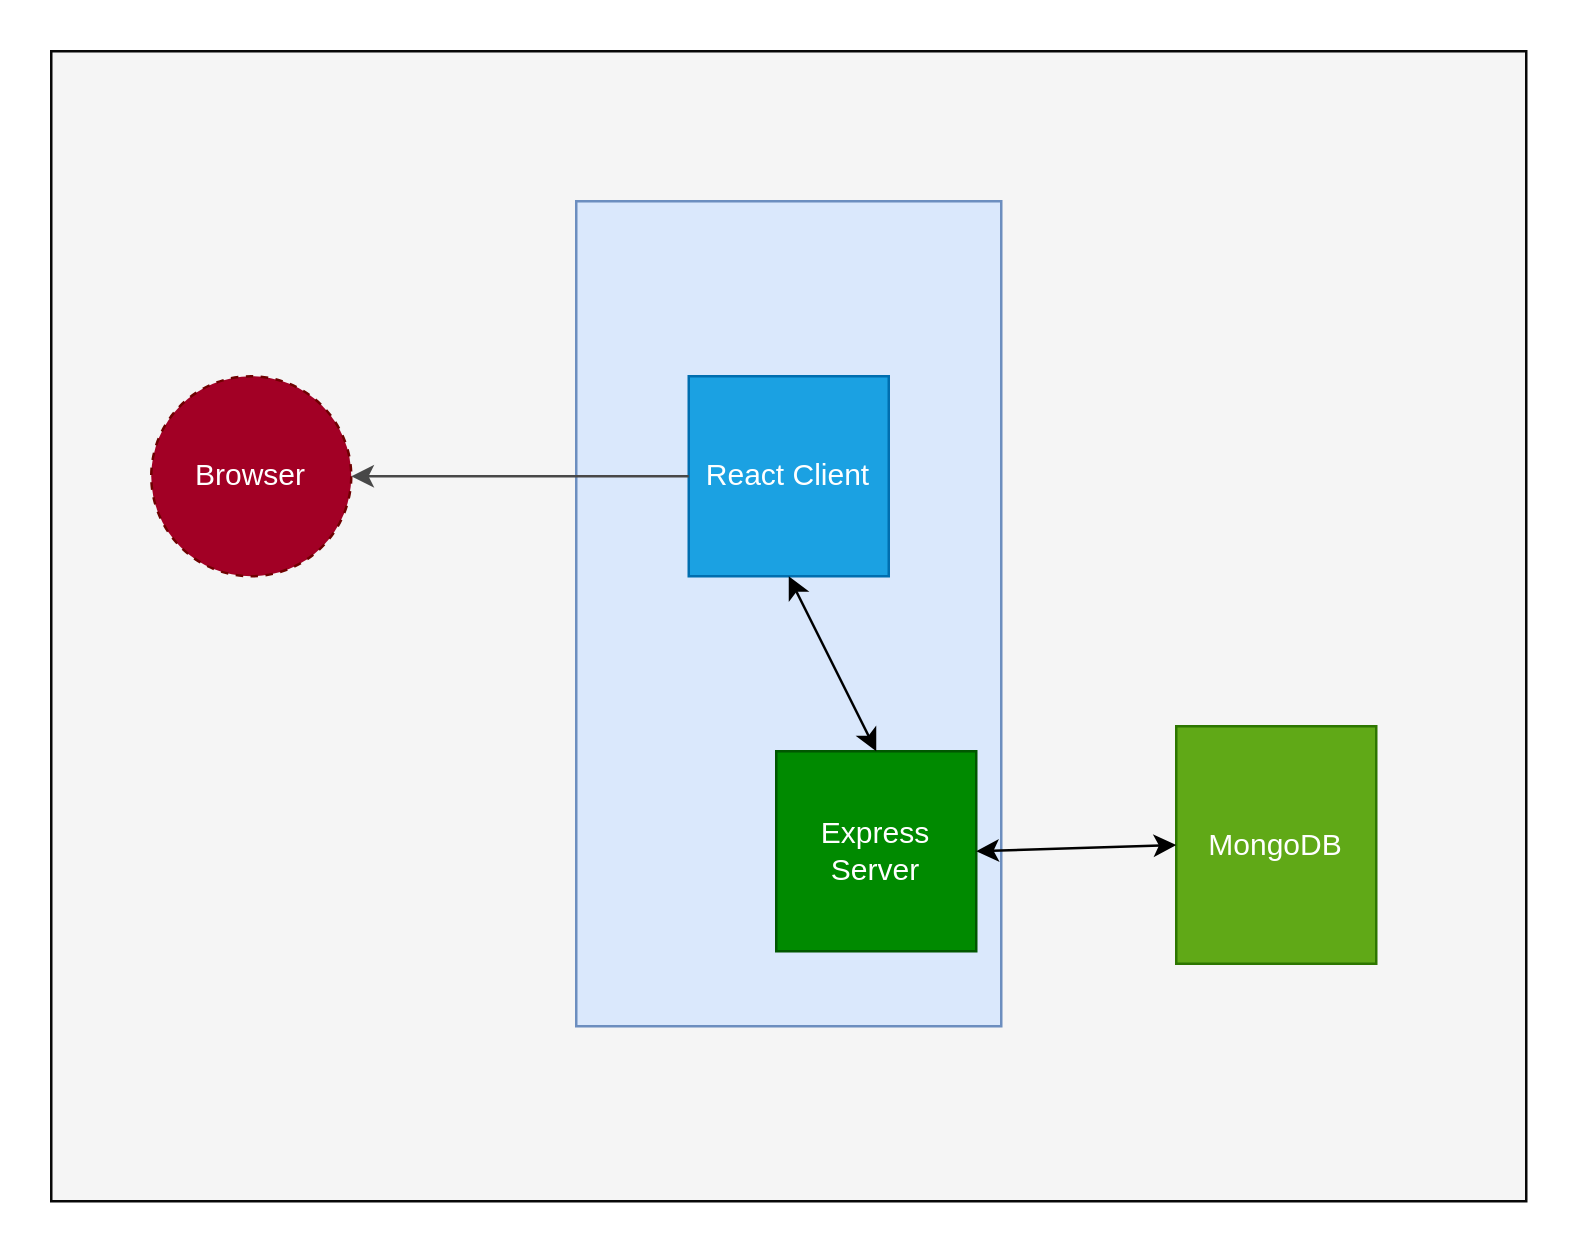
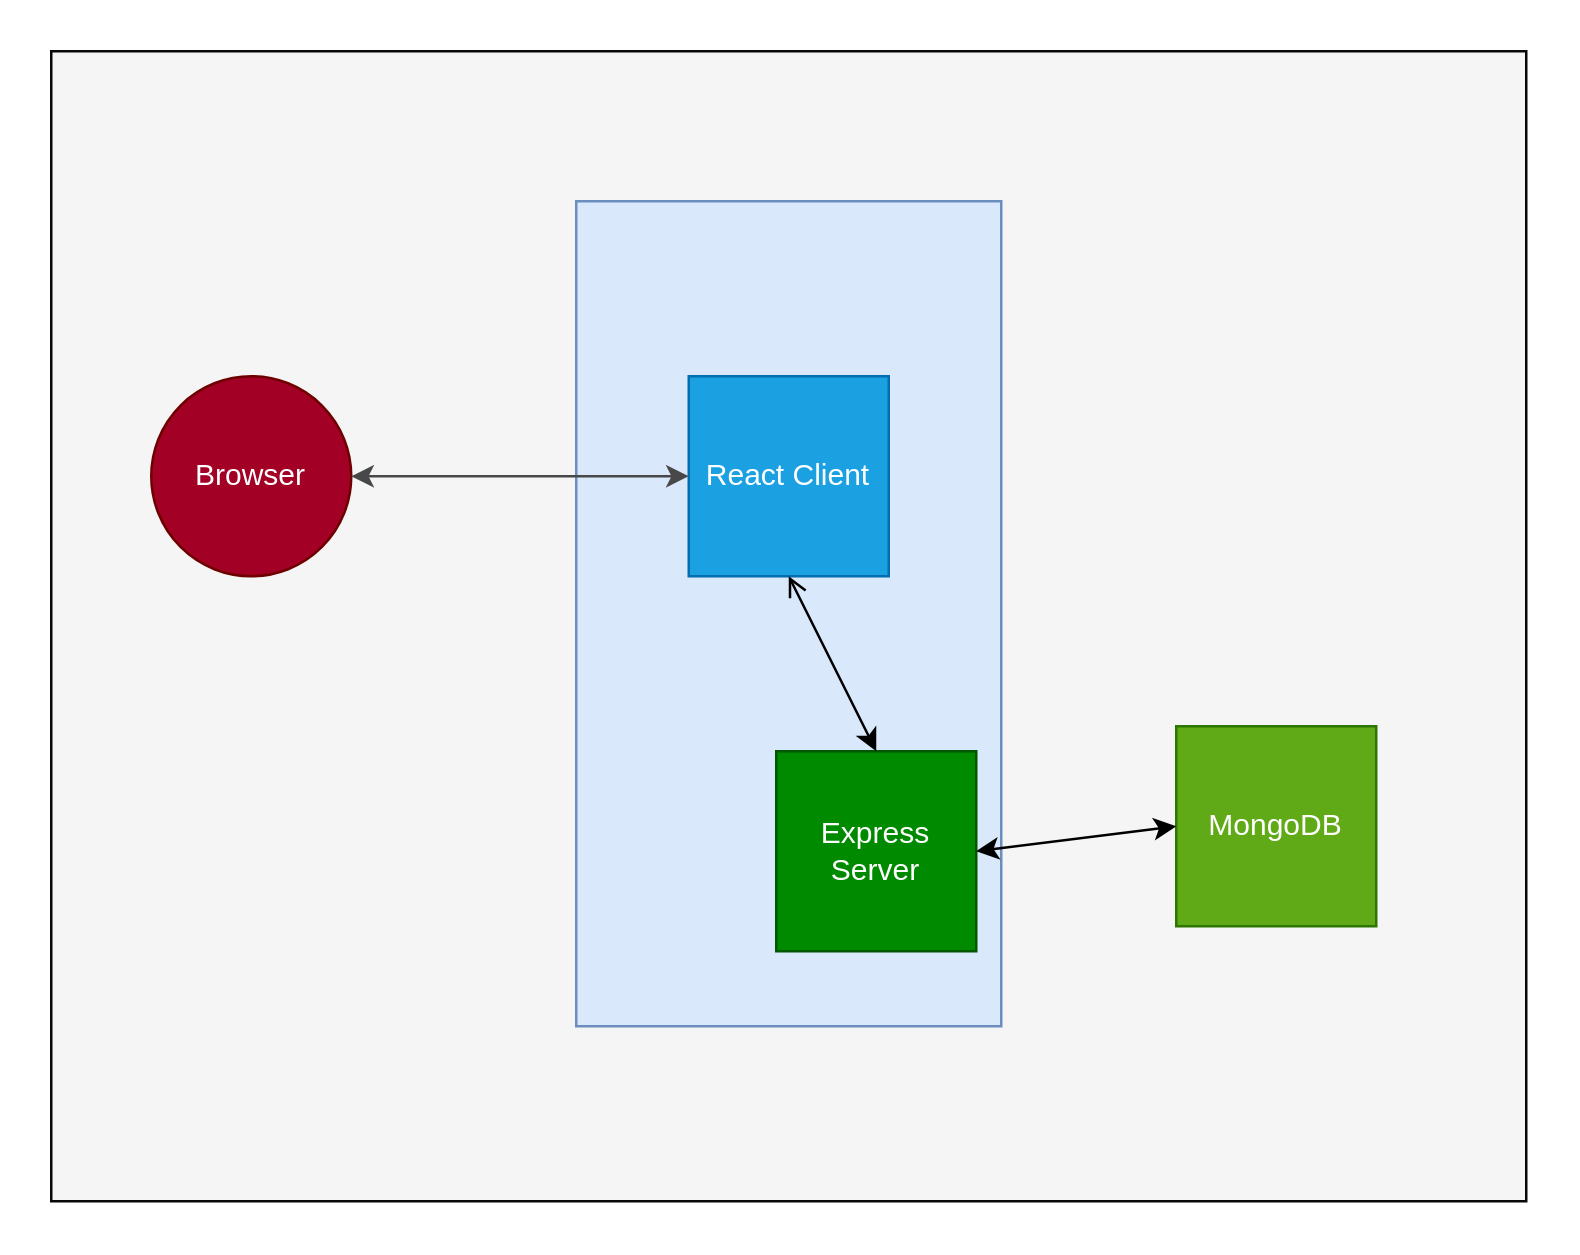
- <mxCell id="7" value="Browser" style="ellipse;whiteSpace=wrap;html=1;aspect=fixed;fillColor=#a20025;fontColor=#ffffff;strokeColor=#6F0000;dashed=1;" vertex="1" parent="1"><mxGeometry x="60" y="150" width="80" height="80" as="geometry" /></mxCell>
+ <mxCell id="7" value="Browser" style="ellipse;whiteSpace=wrap;html=1;aspect=fixed;fillColor=#a20025;fontColor=#ffffff;strokeColor=#6F0000;" vertex="1" parent="1"><mxGeometry x="60" y="150" width="80" height="80" as="geometry" /></mxCell>
- <mxCell id="8" value="" style="endArrow=none;startArrow=classic;html=1;rounded=0;exitX=1;exitY=0.5;exitDx=0;exitDy=0;fillColor=#000000;labelBackgroundColor=#E5E5E5;fontColor=#000000;strokeColor=#484848;" edge="1" parent="1" source="7" target="4"><mxGeometry width="50" height="50" relative="1" as="geometry"><mxPoint x="370" y="540" as="sourcePoint" /><mxPoint x="420" y="490" as="targetPoint" /></mxGeometry></mxCell>
+ <mxCell id="8" value="" style="endArrow=classic;startArrow=classic;html=1;rounded=0;exitX=1;exitY=0.5;exitDx=0;exitDy=0;fillColor=#000000;labelBackgroundColor=#E5E5E5;fontColor=#000000;strokeColor=#484848;" edge="1" parent="1" source="7" target="4"><mxGeometry width="50" height="50" relative="1" as="geometry"><mxPoint x="370" y="540" as="sourcePoint" /><mxPoint x="420" y="490" as="targetPoint" /></mxGeometry></mxCell>
- <mxCell id="9" value="" style="endArrow=classic;startArrow=classic;html=1;rounded=0;entryX=0.5;entryY=1;entryDx=0;entryDy=0;exitX=0.5;exitY=0;exitDx=0;exitDy=0;strokeColor=#000000;" edge="1" parent="1" source="5" target="4"><mxGeometry width="50" height="50" relative="1" as="geometry"><mxPoint x="247.5" y="260" as="sourcePoint" /><mxPoint x="382.5" y="260" as="targetPoint" /></mxGeometry></mxCell>
+ <mxCell id="9" value="" style="endArrow=open;startArrow=classic;html=1;rounded=0;entryX=0.5;entryY=1;entryDx=0;entryDy=0;exitX=0.5;exitY=0;exitDx=0;exitDy=0;strokeColor=#000000;" edge="1" parent="1" source="5" target="4"><mxGeometry width="50" height="50" relative="1" as="geometry"><mxPoint x="247.5" y="260" as="sourcePoint" /><mxPoint x="382.5" y="260" as="targetPoint" /></mxGeometry></mxCell>
- <mxCell id="6" value="MongoDB" style="whiteSpace=wrap;html=1;aspect=fixed;fillColor=#60a917;fontColor=#ffffff;strokeColor=#2D7600;" vertex="1" parent="1"><mxGeometry x="470" y="290" width="80" height="95" as="geometry" /></mxCell>
+ <mxCell id="6" value="MongoDB" style="whiteSpace=wrap;html=1;aspect=fixed;fillColor=#60a917;fontColor=#ffffff;strokeColor=#2D7600;" vertex="1" parent="1"><mxGeometry x="470" y="290" width="80" height="80" as="geometry" /></mxCell>
